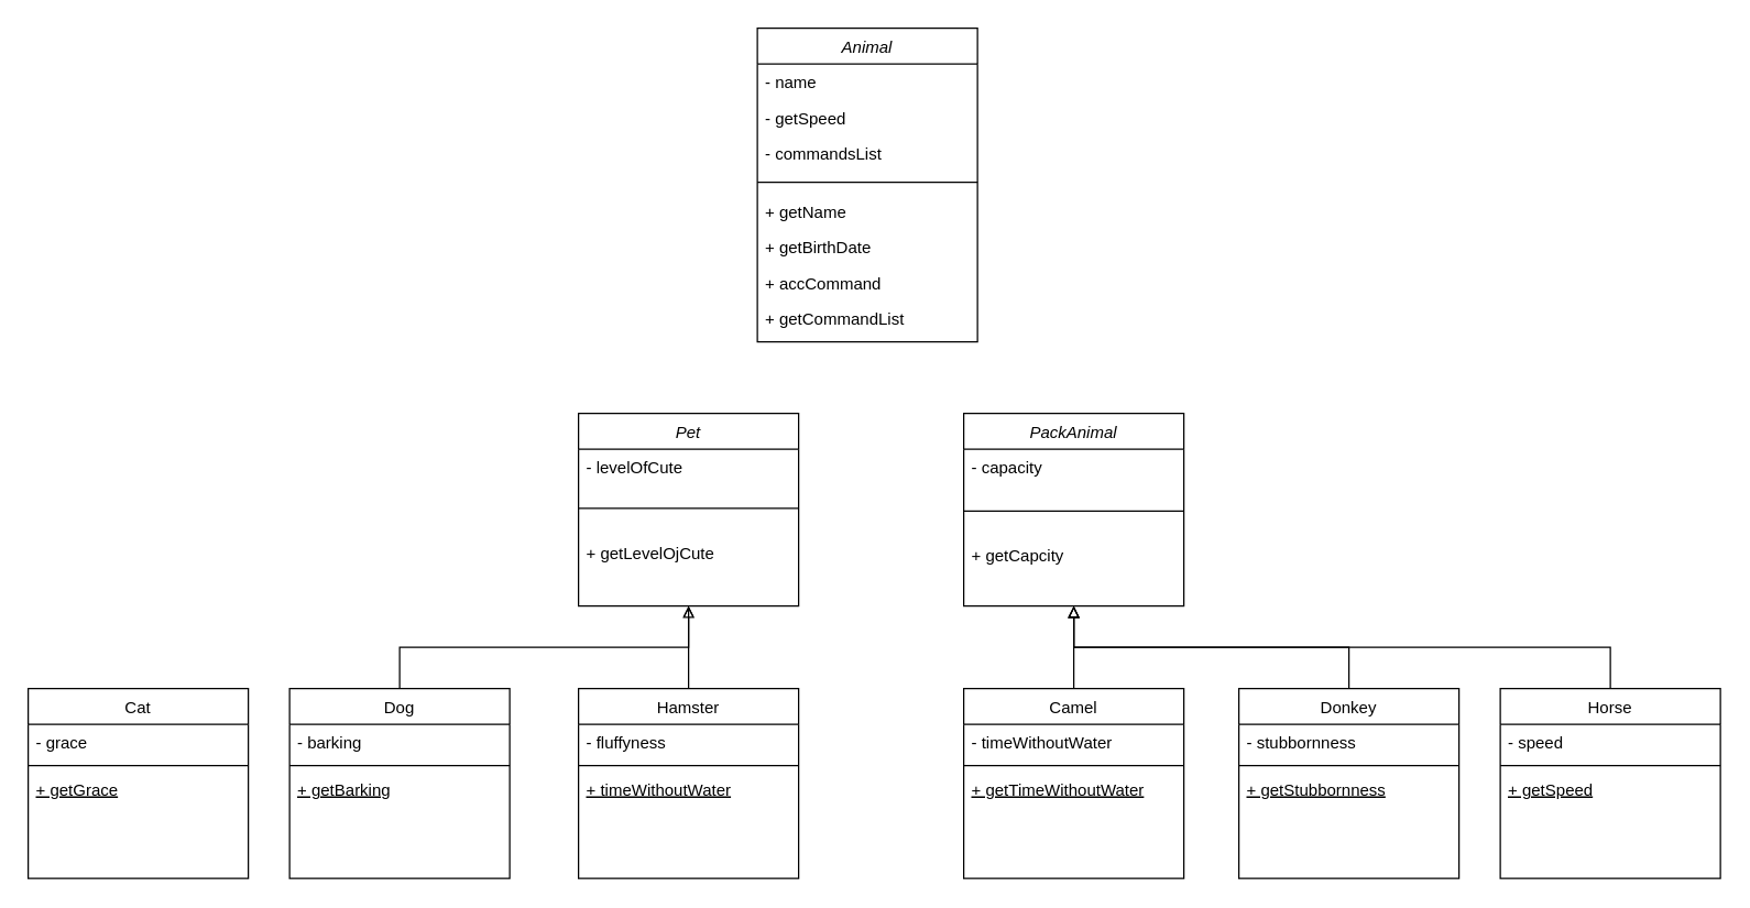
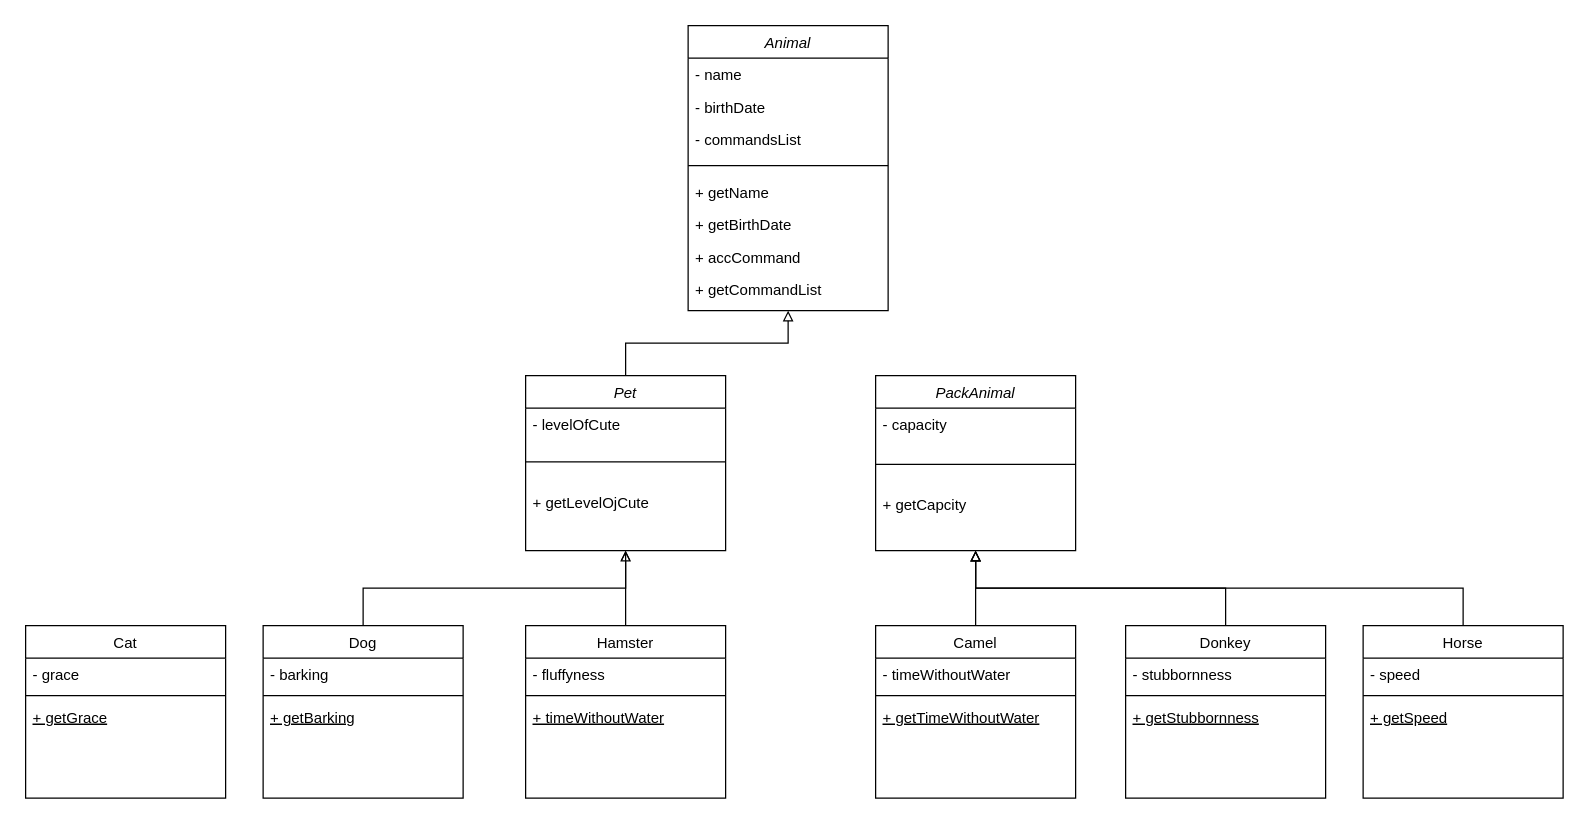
- <mxCell id="4" value="- getSpeed" style="text;align=left;verticalAlign=top;spacingLeft=4;spacingRight=4;overflow=hidden;rotatable=0;points=[[0,0.5],[1,0.5]];portConstraint=eastwest;rounded=0;shadow=0;html=0;" vertex="1" parent="2"><mxGeometry y="52" width="160" height="26" as="geometry" /></mxCell>
+ <mxCell id="4" value="- birthDate" style="text;align=left;verticalAlign=top;spacingLeft=4;spacingRight=4;overflow=hidden;rotatable=0;points=[[0,0.5],[1,0.5]];portConstraint=eastwest;rounded=0;shadow=0;html=0;" vertex="1" parent="2"><mxGeometry y="52" width="160" height="26" as="geometry" /></mxCell>
+ <mxCell id="11" style="edgeStyle=orthogonalEdgeStyle;rounded=0;orthogonalLoop=1;jettySize=auto;html=1;exitX=0.5;exitY=0;exitDx=0;exitDy=0;entryX=0.5;entryY=1;entryDx=0;entryDy=0;endArrow=block;endFill=0;" edge="1" parent="1" source="12" target="2"><mxGeometry relative="1" as="geometry" /></mxCell>
